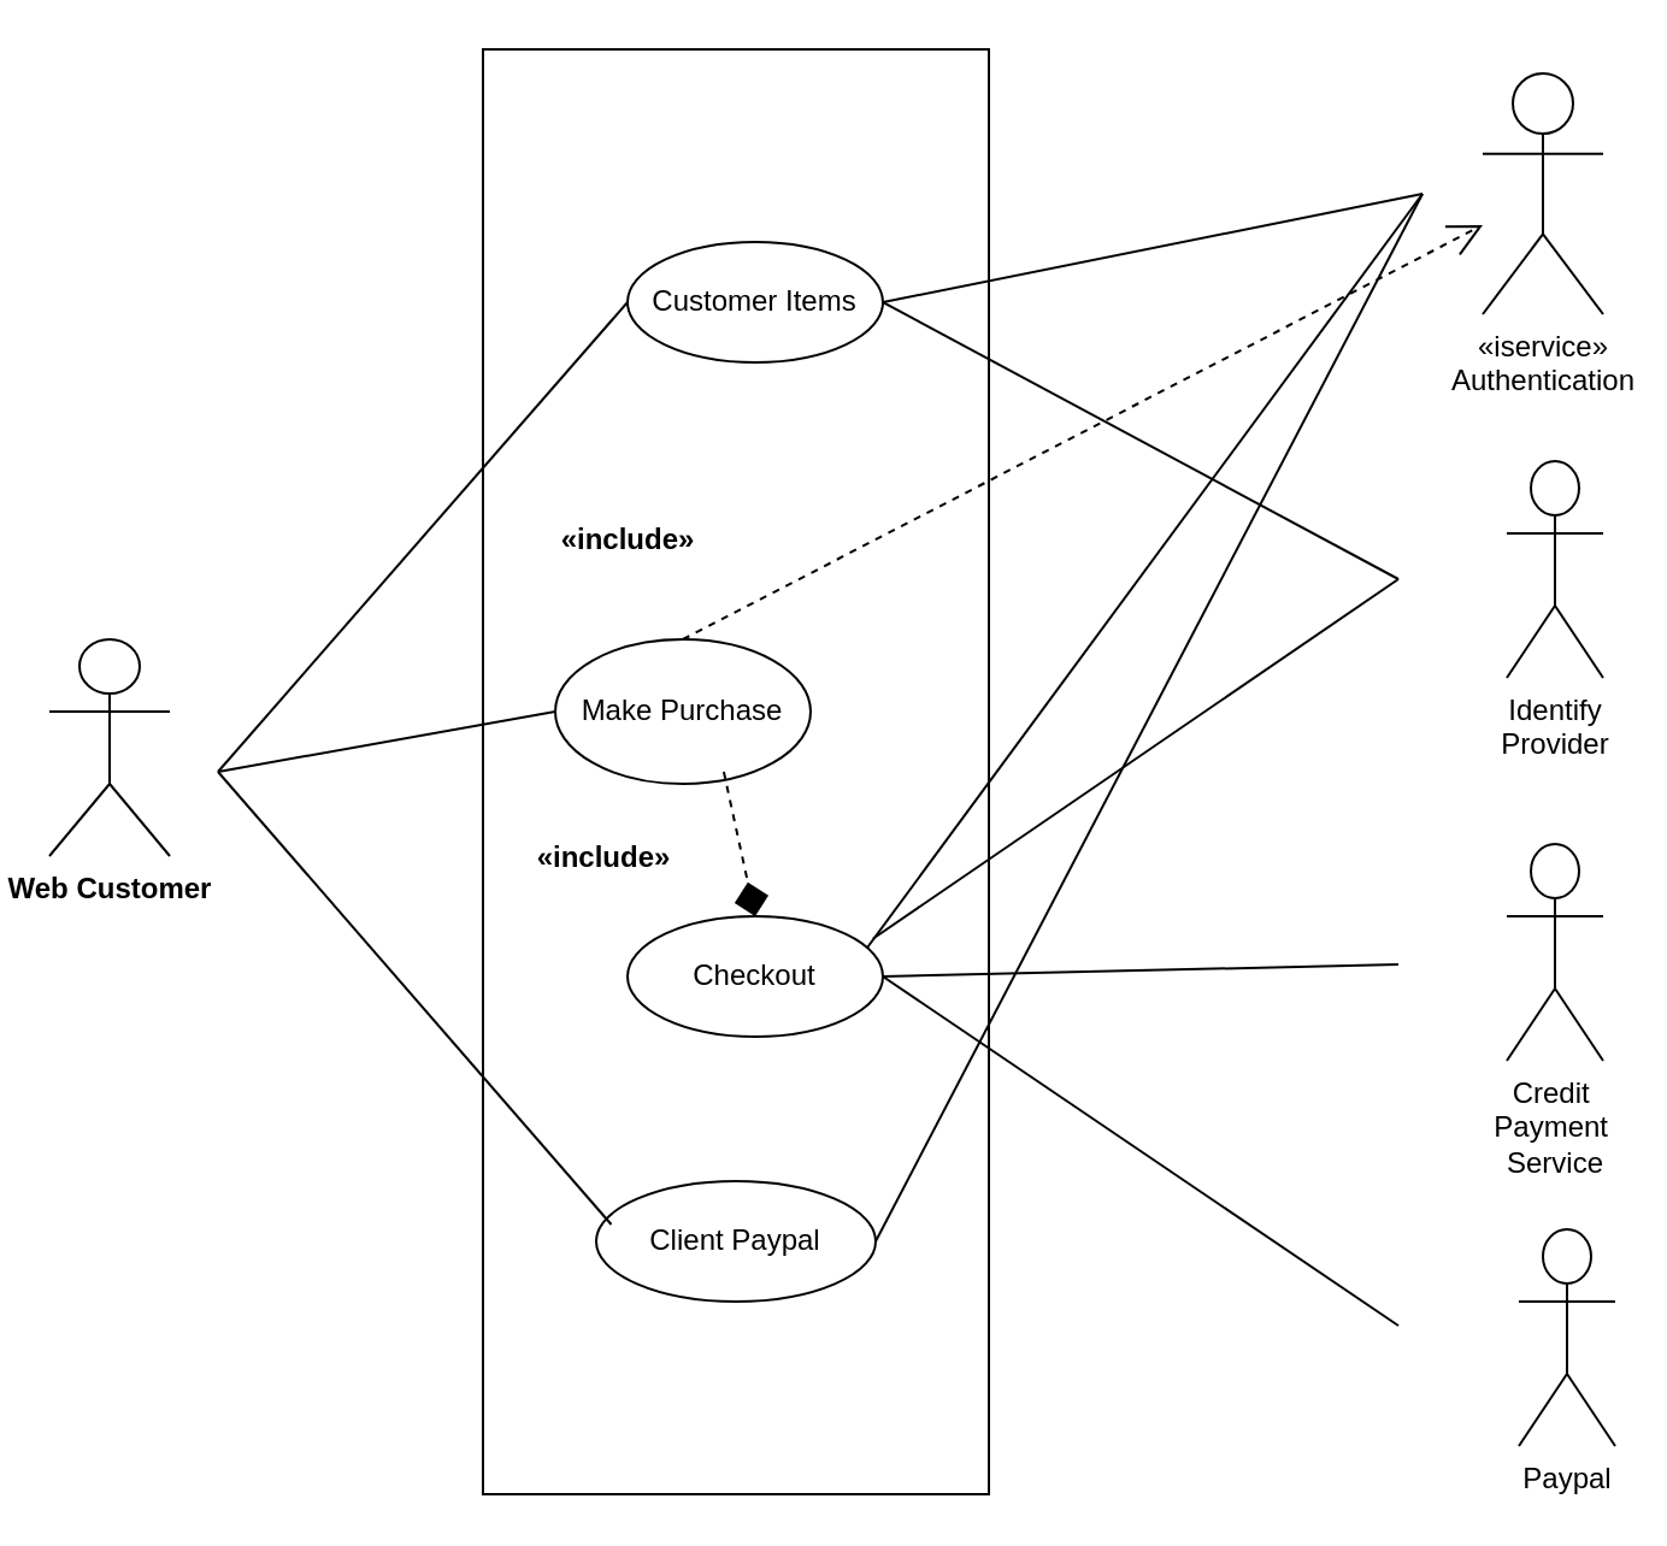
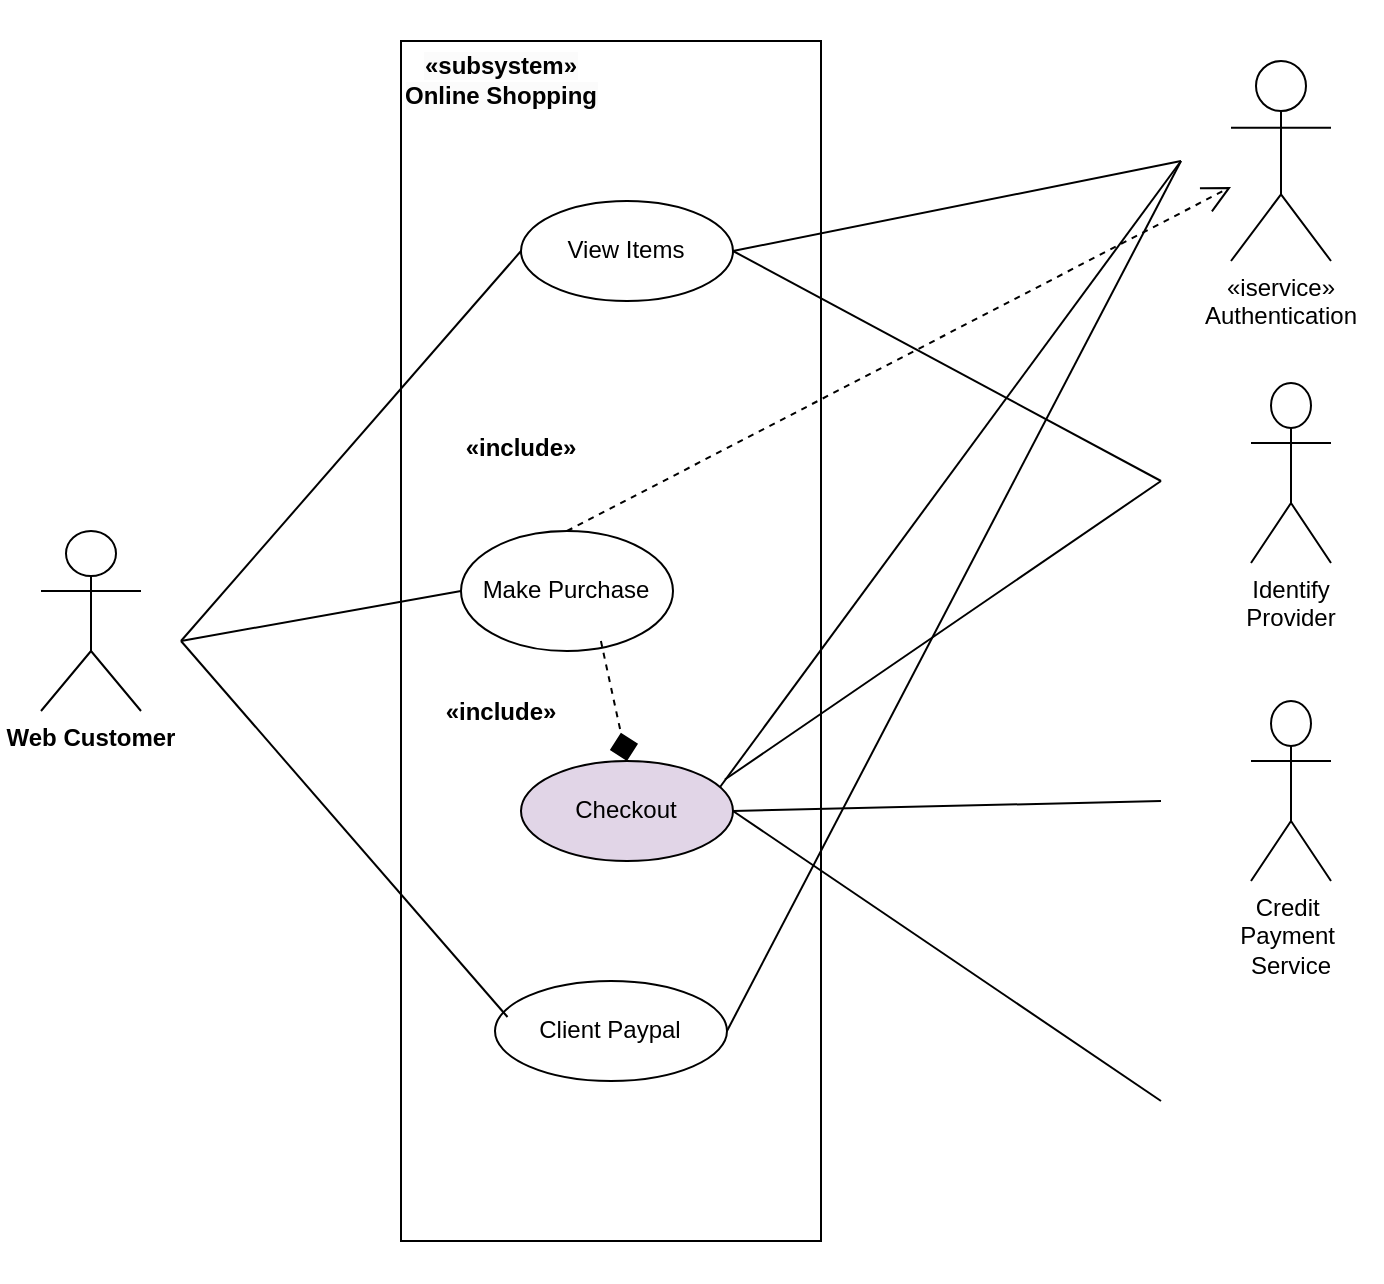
+ <mxCell id="12" value="&lt;br&gt;&lt;span style=&quot;color: rgb(0, 0, 0); font-family: Helvetica; font-size: 12px; font-style: normal; font-variant-ligatures: normal; font-variant-caps: normal; letter-spacing: normal; orphans: 2; text-align: center; text-indent: 0px; text-transform: none; widows: 2; word-spacing: 0px; -webkit-text-stroke-width: 0px; background-color: rgb(251, 251, 251); text-decoration-thickness: initial; text-decoration-style: initial; text-decoration-color: initial; float: none; display: inline !important;&quot;&gt;«subsystem»&lt;/span&gt;&lt;br style=&quot;border-color: var(--border-color); color: rgb(0, 0, 0); font-family: Helvetica; font-size: 12px; font-style: normal; font-variant-ligatures: normal; font-variant-caps: normal; letter-spacing: normal; orphans: 2; text-align: center; text-indent: 0px; text-transform: none; widows: 2; word-spacing: 0px; -webkit-text-stroke-width: 0px; background-color: rgb(251, 251, 251); text-decoration-thickness: initial; text-decoration-style: initial; text-decoration-color: initial;&quot;&gt;&lt;span style=&quot;border-color: var(--border-color); color: rgb(0, 0, 0); font-family: Helvetica; font-size: 12px; font-style: normal; font-variant-ligatures: normal; font-variant-caps: normal; letter-spacing: normal; orphans: 2; text-align: center; text-indent: 0px; text-transform: none; widows: 2; word-spacing: 0px; -webkit-text-stroke-width: 0px; background-color: rgb(251, 251, 251); text-decoration-thickness: initial; text-decoration-style: initial; text-decoration-color: initial;&quot;&gt;Online Shopping&lt;/span&gt;&lt;div&gt;&lt;br/&gt;&lt;/div&gt;" style="text;align=center;fontStyle=1;verticalAlign=middle;spacingLeft=3;spacingRight=3;strokeColor=none;rotatable=0;points=[[0,0.5],[1,0.5]];portConstraint=eastwest;html=1;" vertex="1" parent="1"><mxGeometry x="200" y="20" width="100" height="40" as="geometry" /></mxCell>
- <mxCell id="4" value="Customer Items" style="ellipse;whiteSpace=wrap;html=1;" vertex="1" parent="1"><mxGeometry x="260" y="100" width="106" height="50" as="geometry" /></mxCell>
+ <mxCell id="4" value="View Items" style="ellipse;whiteSpace=wrap;html=1;" vertex="1" parent="1"><mxGeometry x="260" y="100" width="106" height="50" as="geometry" /></mxCell>
- <mxCell id="10" value="Checkout" style="ellipse;whiteSpace=wrap;html=1;" vertex="1" parent="1"><mxGeometry x="260" y="380" width="106" height="50" as="geometry" /></mxCell>
+ <mxCell id="10" value="Checkout" style="ellipse;whiteSpace=wrap;html=1;fillColor=#e1d5e7;" vertex="1" parent="1"><mxGeometry x="260" y="380" width="106" height="50" as="geometry" /></mxCell>
- <mxCell id="8" value="Paypal" style="shape=umlActor;verticalLabelPosition=bottom;verticalAlign=top;html=1;" vertex="1" parent="1"><mxGeometry x="630" y="510" width="40" height="90" as="geometry" /></mxCell>
